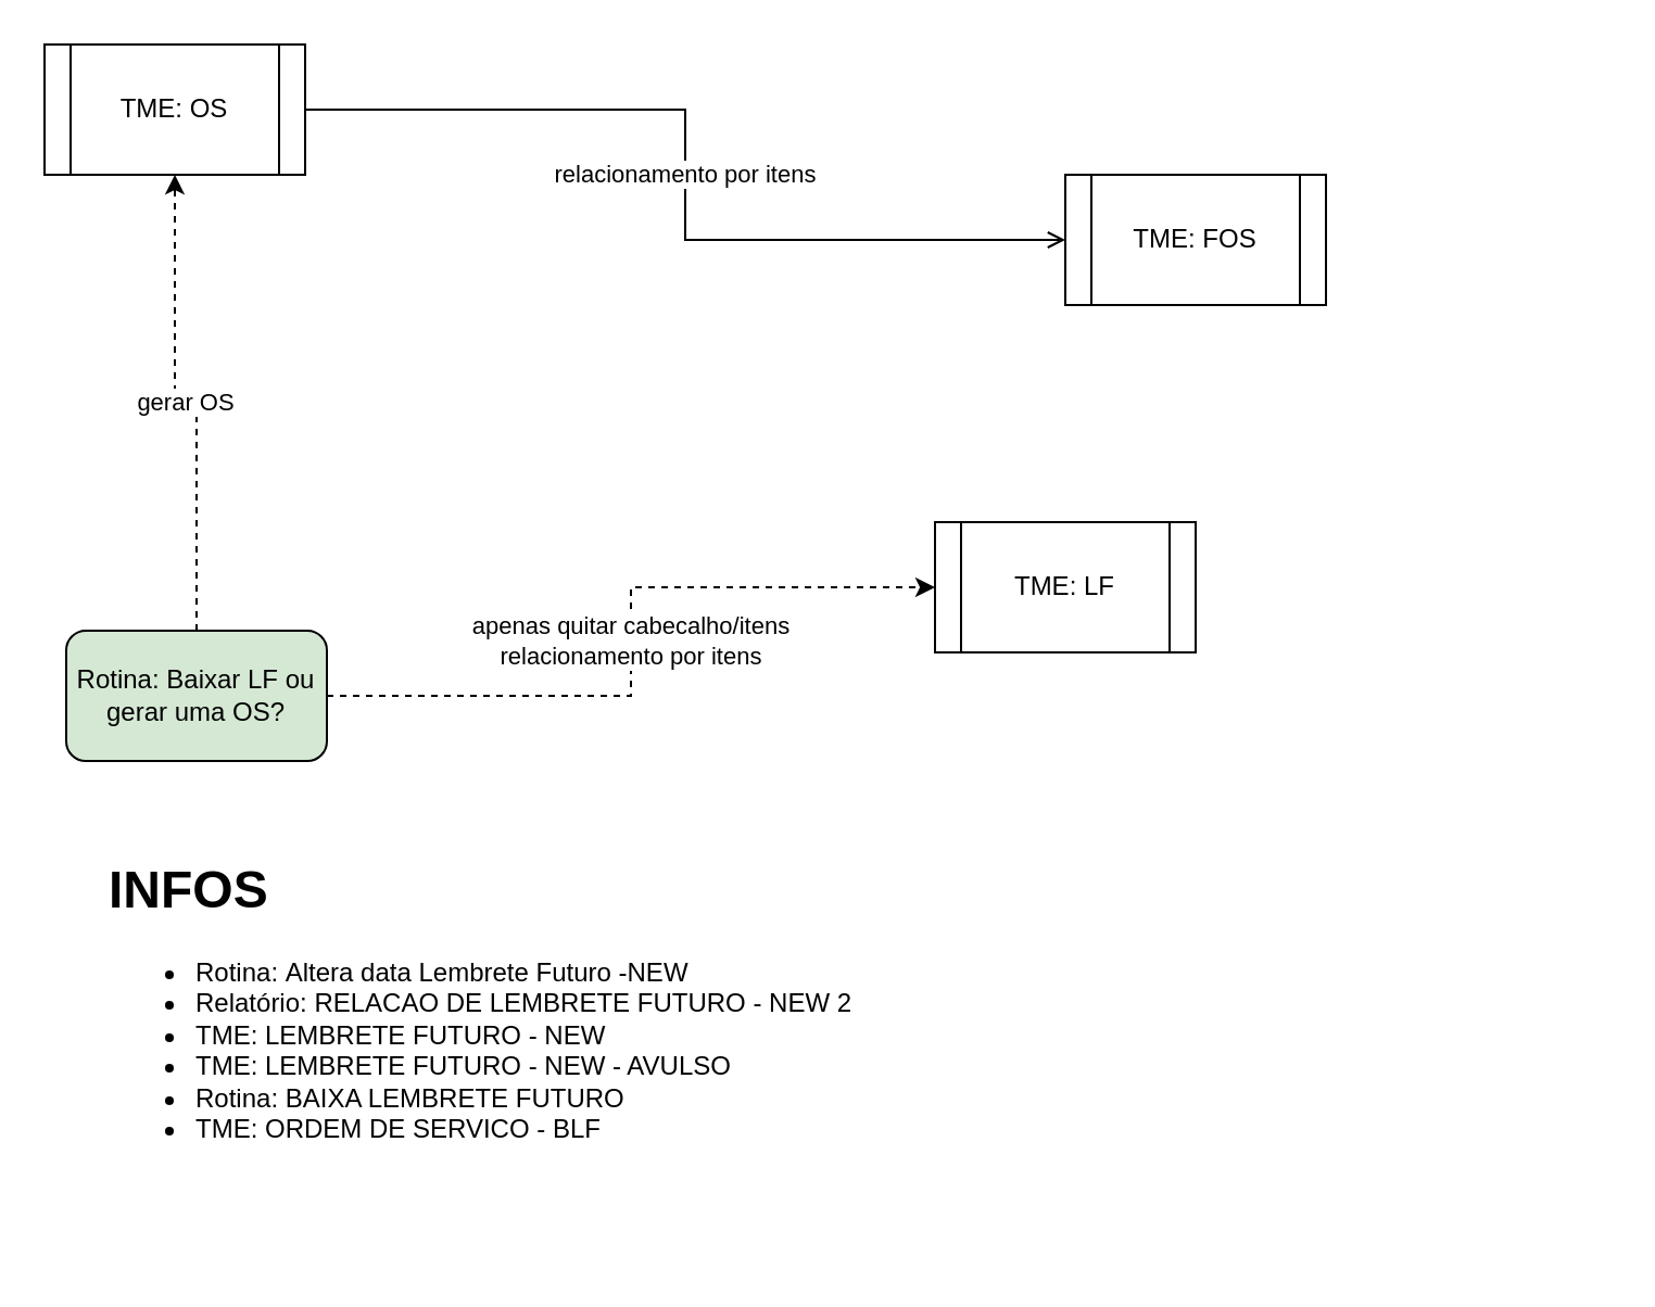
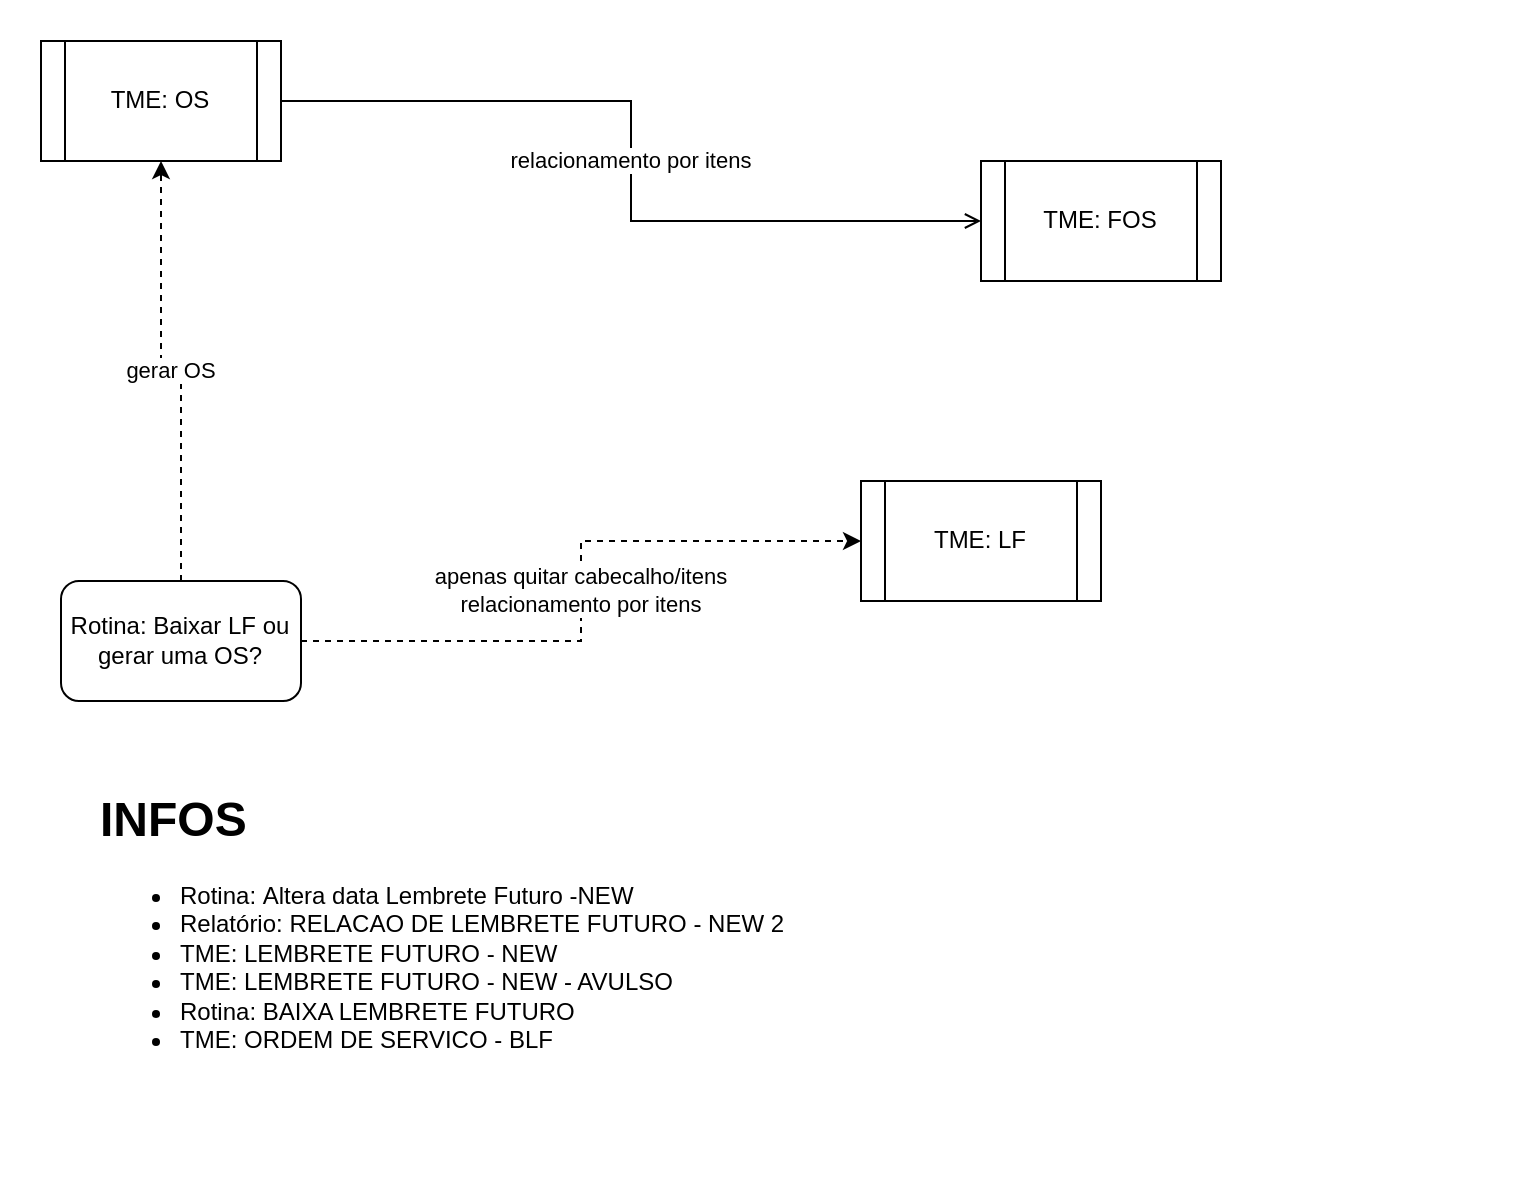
- <mxCell id="8" value="Rotina: Baixar LF ou gerar uma OS?" style="rounded=1;whiteSpace=wrap;html=1;fillColor=#d5e8d4;" parent="1" vertex="1"><mxGeometry x="30" y="290" width="120" height="60" as="geometry" /></mxCell>
+ <mxCell id="8" value="Rotina: Baixar LF ou gerar uma OS?" style="rounded=1;whiteSpace=wrap;html=1;" parent="1" vertex="1"><mxGeometry x="30" y="290" width="120" height="60" as="geometry" /></mxCell>
